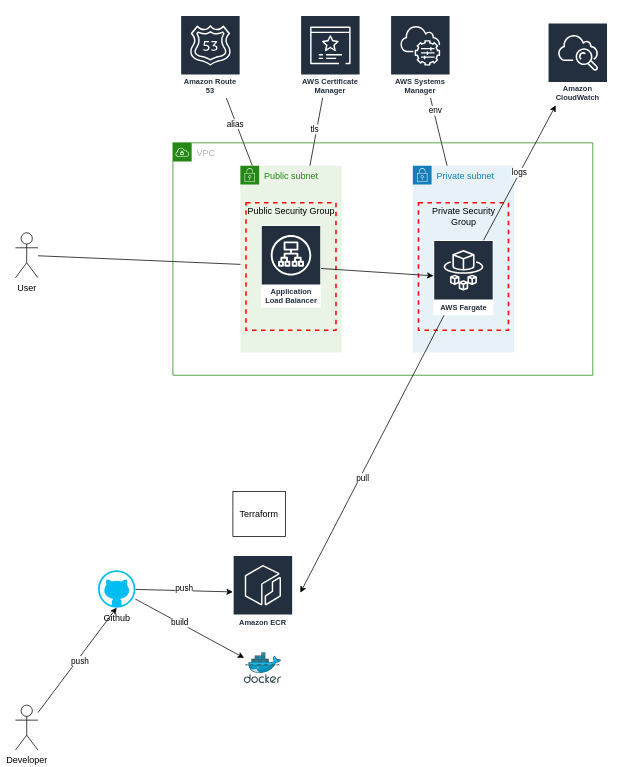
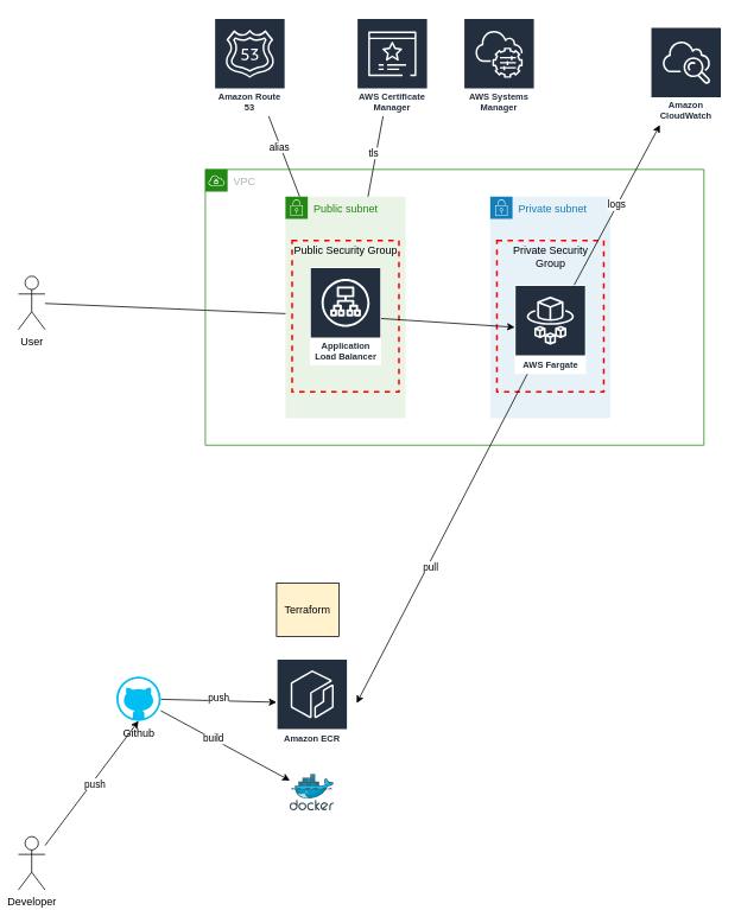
- <mxCell id="8" style="edgeStyle=none;html=1;entryX=0.531;entryY=0;entryDx=0;entryDy=0;entryPerimeter=0;" edge="1" parent="1" source="10" target="31"><mxGeometry relative="1" as="geometry" /></mxCell>
- <mxCell id="9" value="env" style="edgeLabel;html=1;align=center;verticalAlign=middle;resizable=0;points=[];" vertex="1" connectable="0" parent="8"><mxGeometry x="-0.826" y="2" relative="1" as="geometry"><mxPoint as="offset" /></mxGeometry></mxCell>
- <mxCell id="24" value="Terraform" style="rounded=0;whiteSpace=wrap;html=1;" vertex="1" parent="1"><mxGeometry x="310" y="655" width="70" height="60" as="geometry" /></mxCell>
+ <mxCell id="24" value="Terraform" style="rounded=0;whiteSpace=wrap;html=1;fillColor=#fff2cc;" vertex="1" parent="1"><mxGeometry x="310" y="655" width="70" height="60" as="geometry" /></mxCell>
